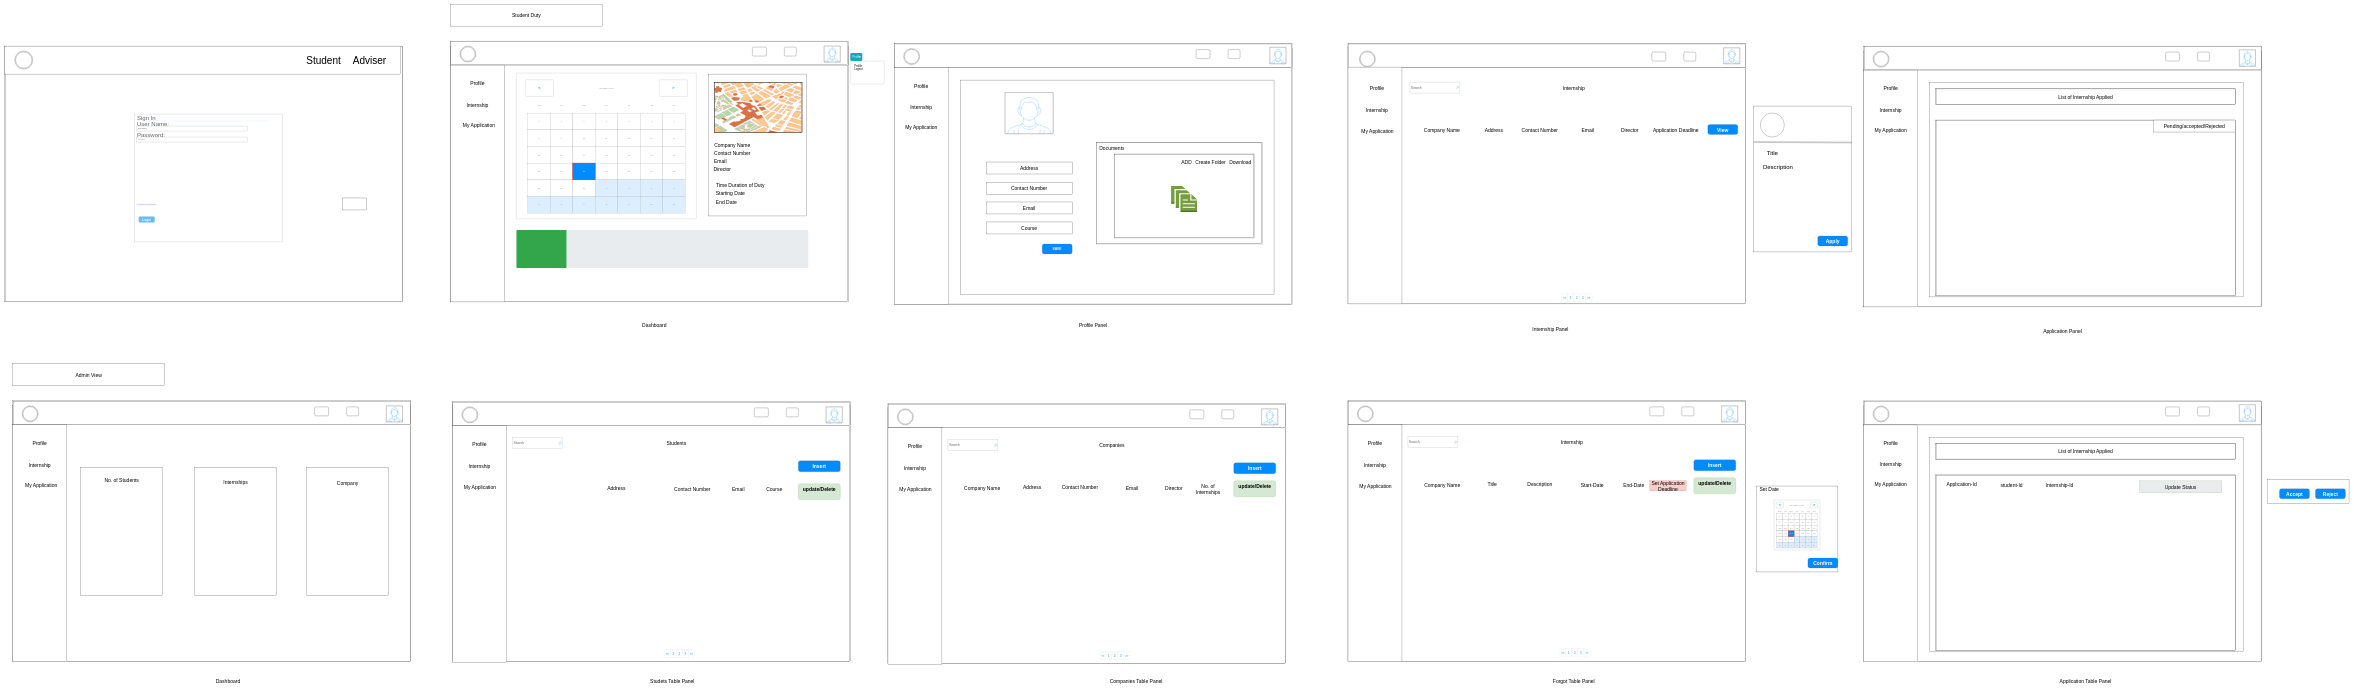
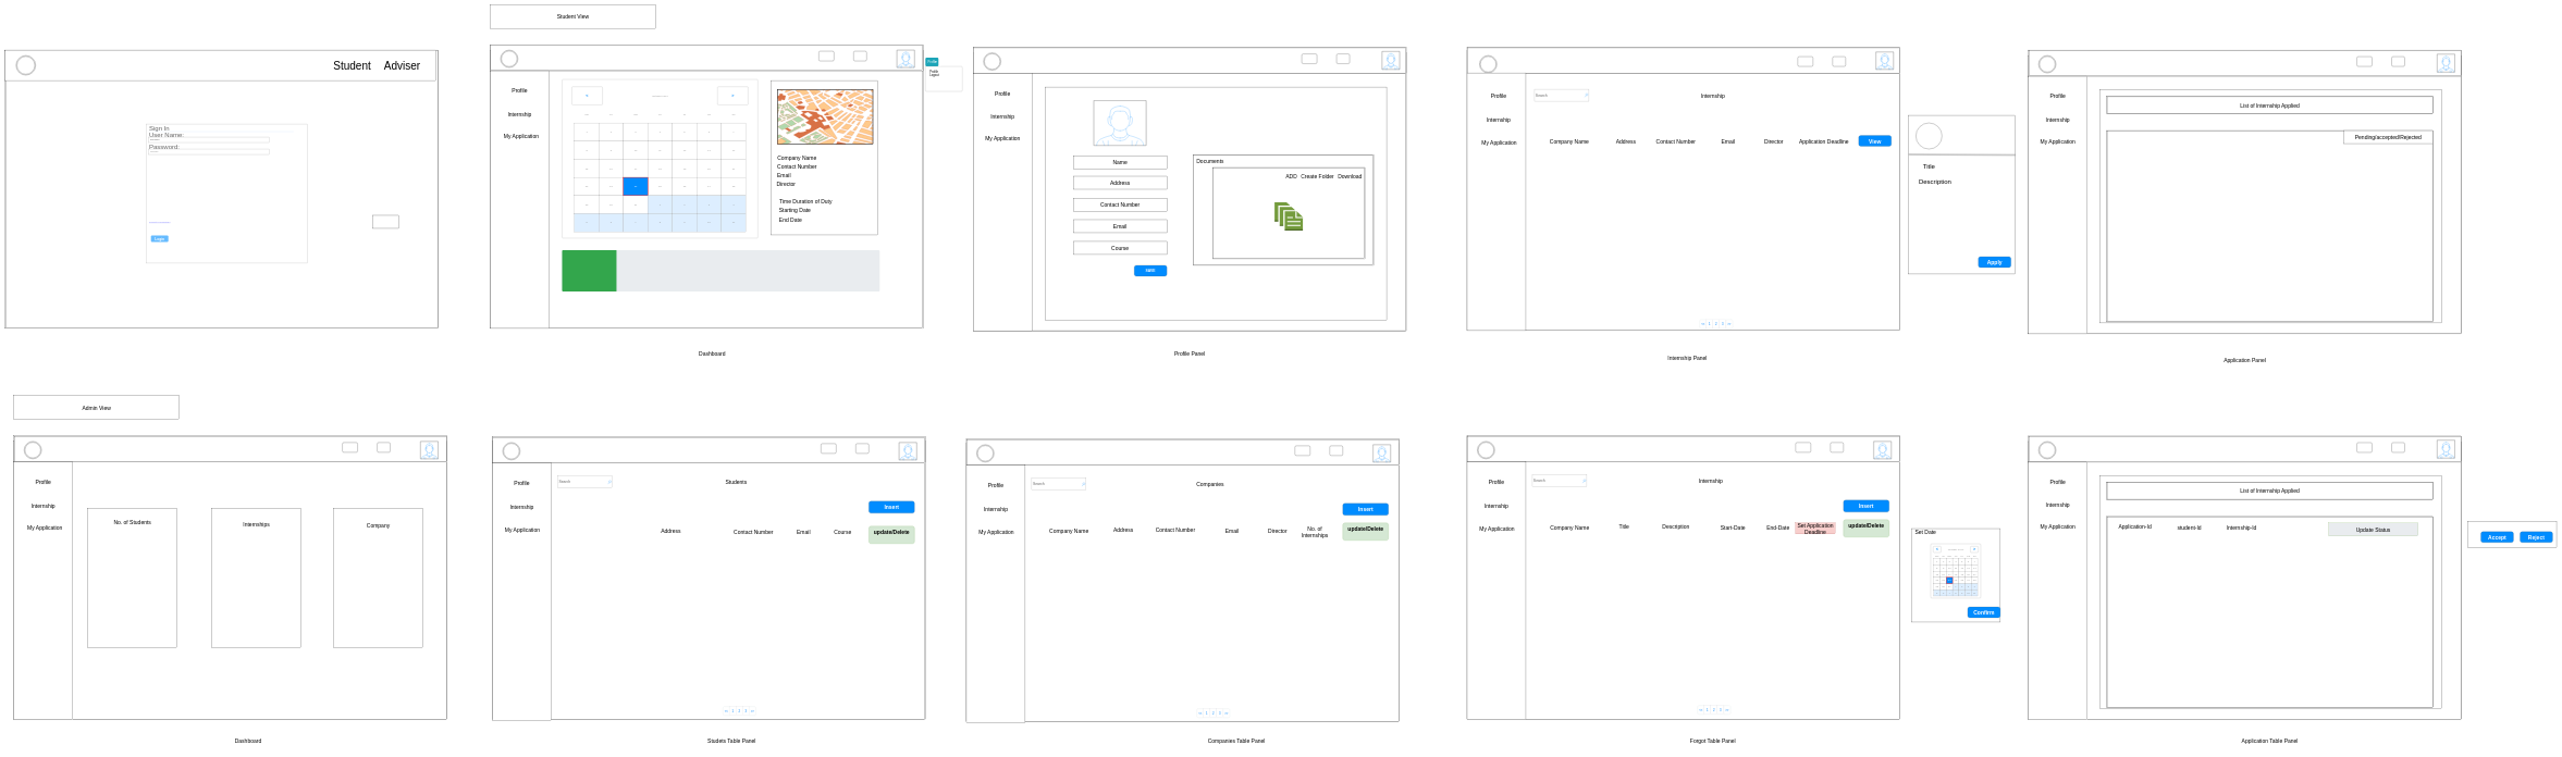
- <mxCell id="330" value="&lt;font style=&quot;font-size: 25px;&quot;&gt;Student Duty&lt;/font&gt;" style="rounded=0;whiteSpace=wrap;html=1;" vertex="1" parent="1"><mxGeometry x="2250" y="20" width="760" height="110" as="geometry" /></mxCell>
+ <mxCell id="330" value="&lt;font style=&quot;font-size: 25px;&quot;&gt;Student View&lt;/font&gt;" style="rounded=0;whiteSpace=wrap;html=1;" vertex="1" parent="1"><mxGeometry x="2250" y="20" width="760" height="110" as="geometry" /></mxCell>
+ <mxCell id="75" value="&lt;font style=&quot;font-size: 25px;&quot;&gt;Name&lt;/font&gt;" style="rounded=0;whiteSpace=wrap;html=1;" vertex="1" parent="1"><mxGeometry x="4930" y="716.5" width="430" height="60" as="geometry" /></mxCell>
